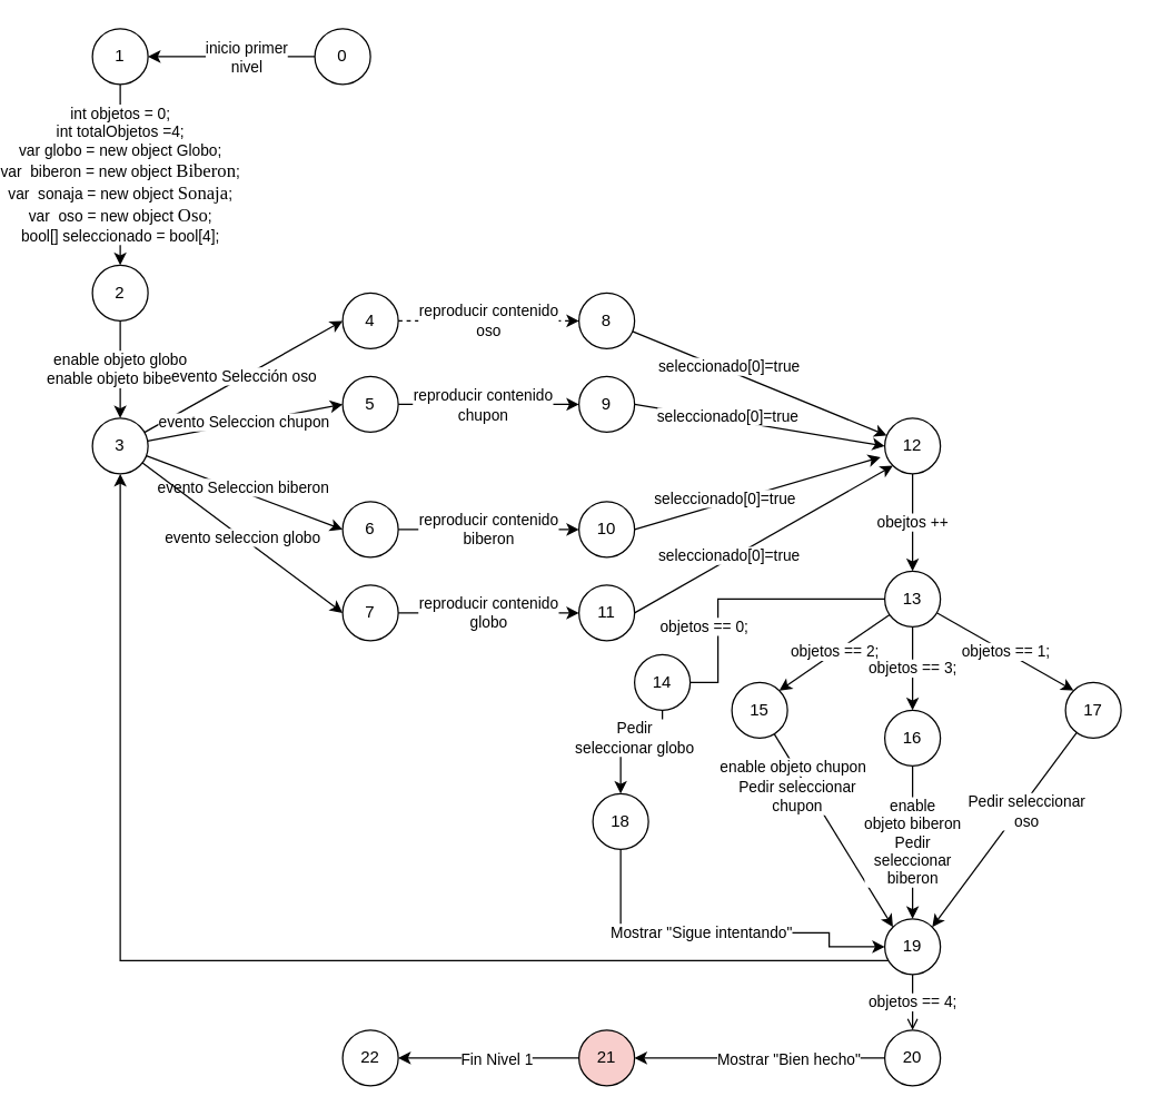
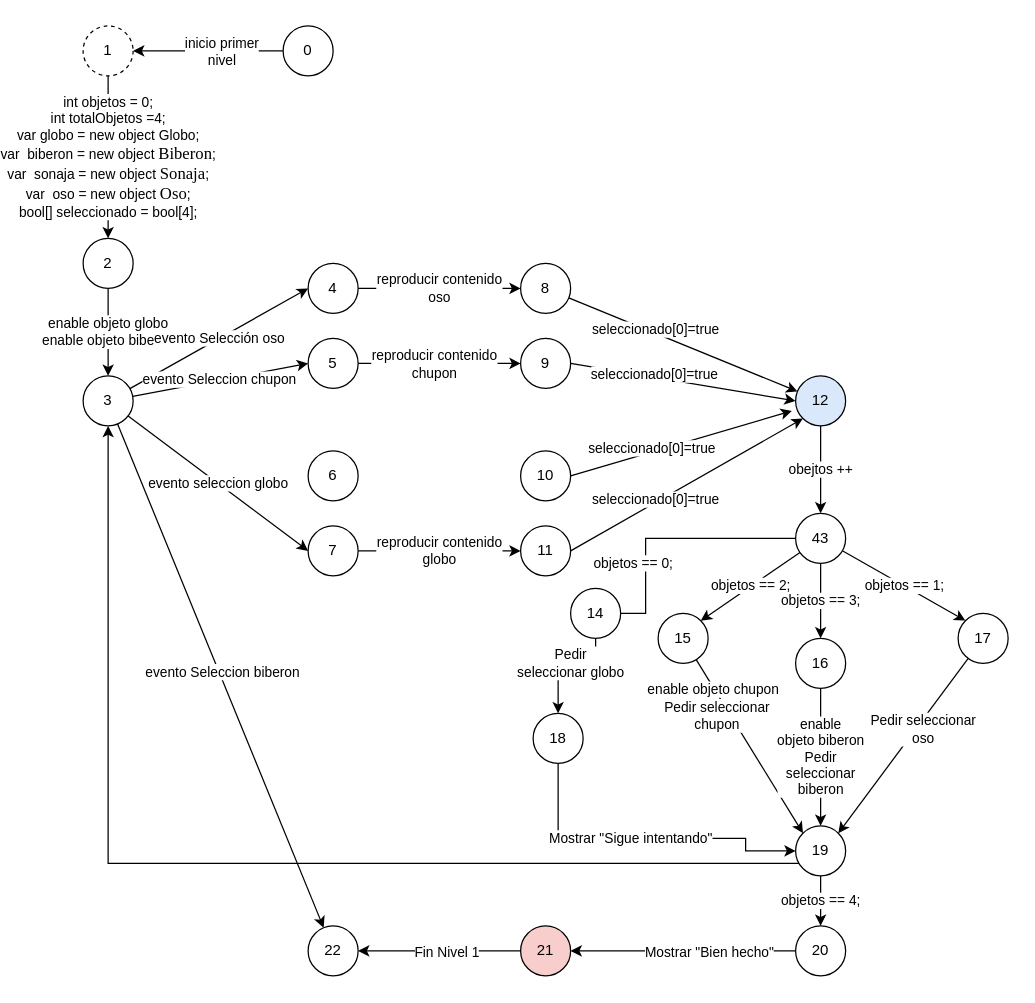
- <mxCell id="3" value="1" style="ellipse;whiteSpace=wrap;html=1;aspect=fixed;" parent="1" vertex="1"><mxGeometry x="20" y="20" width="40" height="40" as="geometry" /></mxCell>
+ <mxCell id="3" value="1" style="ellipse;whiteSpace=wrap;html=1;aspect=fixed;dashed=1;" parent="1" vertex="1"><mxGeometry x="20" y="20" width="40" height="40" as="geometry" /></mxCell>
- <mxCell id="11" value="reproducir contenido&lt;br&gt;oso" style="edgeStyle=none;rounded=0;orthogonalLoop=1;jettySize=auto;html=1;entryX=0;entryY=0.5;entryDx=0;entryDy=0;dashed=1;" parent="1" source="12" target="37" edge="1"><mxGeometry relative="1" as="geometry" /></mxCell>
+ <mxCell id="11" value="reproducir contenido&lt;br&gt;oso" style="edgeStyle=none;rounded=0;orthogonalLoop=1;jettySize=auto;html=1;entryX=0;entryY=0.5;entryDx=0;entryDy=0;" parent="1" source="12" target="37" edge="1"><mxGeometry relative="1" as="geometry" /></mxCell>
- <mxCell id="49" value="12" style="ellipse;whiteSpace=wrap;html=1;aspect=fixed;" vertex="1" parent="1"><mxGeometry x="590" y="300" width="40" height="40" as="geometry" /></mxCell>
+ <mxCell id="49" value="12" style="ellipse;whiteSpace=wrap;html=1;aspect=fixed;fillColor=#dae8fc;" vertex="1" parent="1"><mxGeometry x="590" y="300" width="40" height="40" as="geometry" /></mxCell>
- <mxCell id="8" value="evento Seleccion biberon&amp;nbsp;" style="rounded=0;orthogonalLoop=1;jettySize=auto;html=1;entryX=0;entryY=0.5;entryDx=0;entryDy=0;" parent="1" source="10" target="14" edge="1"><mxGeometry x="-0.008" y="4" relative="1" as="geometry"><mxPoint as="offset" /></mxGeometry></mxCell>
+ <mxCell id="8" value="evento Seleccion biberon&amp;nbsp;" style="rounded=0;orthogonalLoop=1;jettySize=auto;html=1;" parent="1" source="10" target="64" edge="1"><mxGeometry x="-0.008" y="4" relative="1" as="geometry"><mxPoint as="offset" /></mxGeometry></mxCell>
- <mxCell id="13" value="reproducir contenido&lt;br&gt;biberon" style="edgeStyle=none;rounded=0;orthogonalLoop=1;jettySize=auto;html=1;entryX=0;entryY=0.5;entryDx=0;entryDy=0;" parent="1" source="14" target="23" edge="1"><mxGeometry relative="1" as="geometry" /></mxCell>
- <mxCell id="30" value="13" style="ellipse;whiteSpace=wrap;html=1;aspect=fixed;" parent="1" vertex="1"><mxGeometry x="590" y="410" width="40" height="40" as="geometry" /></mxCell>
+ <mxCell id="30" value="43" style="ellipse;whiteSpace=wrap;html=1;aspect=fixed;" parent="1" vertex="1"><mxGeometry x="590" y="410" width="40" height="40" as="geometry" /></mxCell>
- <mxCell id="32" value="objetos == 4;" style="edgeStyle=orthogonalEdgeStyle;rounded=0;orthogonalLoop=1;jettySize=auto;html=1;entryX=0.5;entryY=0;entryDx=0;entryDy=0;endArrow=open;" parent="1" source="34" target="47" edge="1"><mxGeometry relative="1" as="geometry"><mxPoint x="430" y="730" as="targetPoint" /><Array as="points" /></mxGeometry></mxCell>
+ <mxCell id="32" value="objetos == 4;" style="edgeStyle=orthogonalEdgeStyle;rounded=0;orthogonalLoop=1;jettySize=auto;html=1;entryX=0.5;entryY=0;entryDx=0;entryDy=0;" parent="1" source="34" target="47" edge="1"><mxGeometry relative="1" as="geometry"><mxPoint x="430" y="730" as="targetPoint" /><Array as="points" /></mxGeometry></mxCell>
